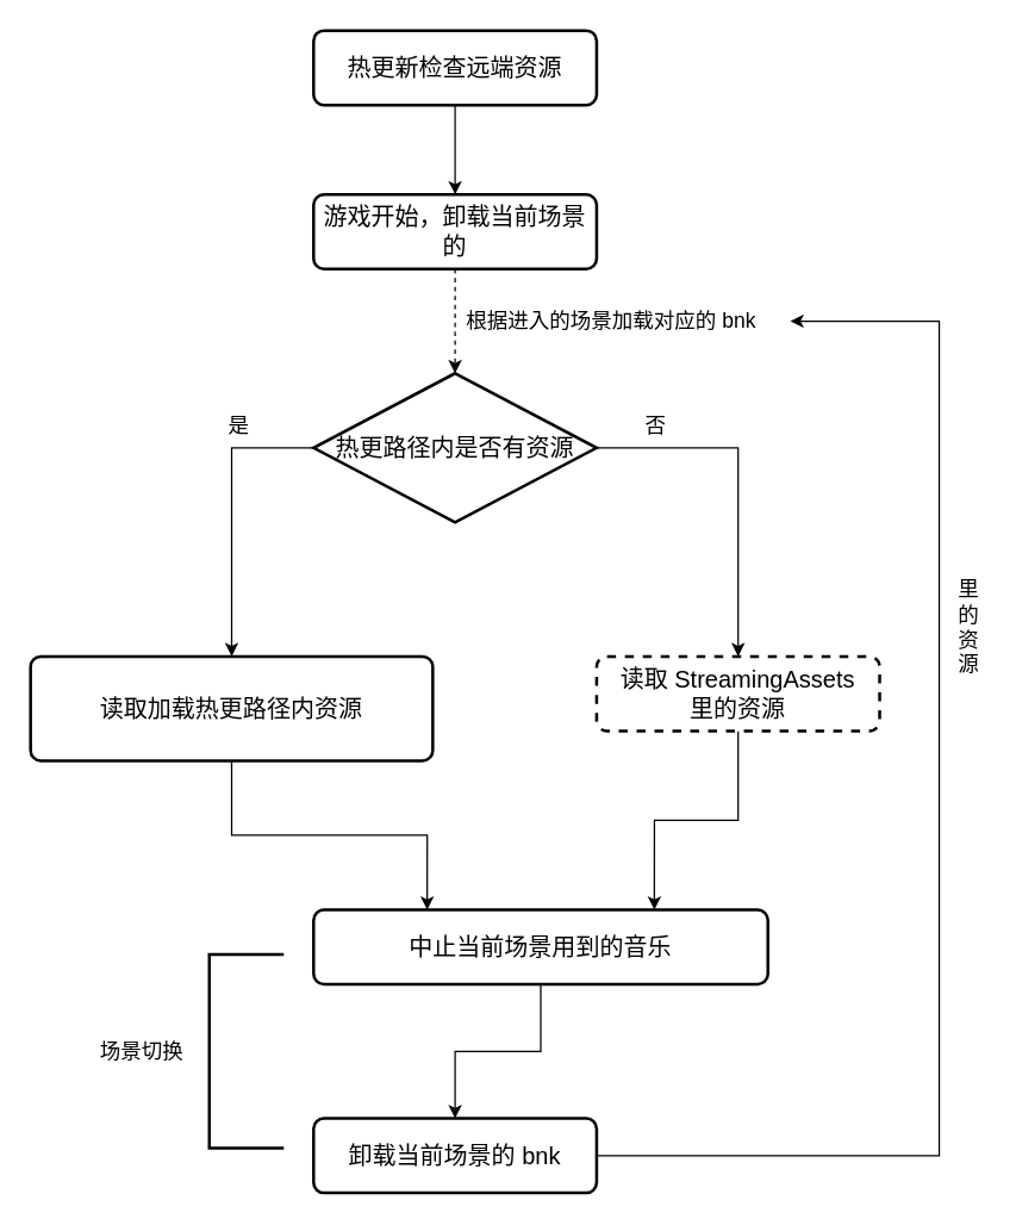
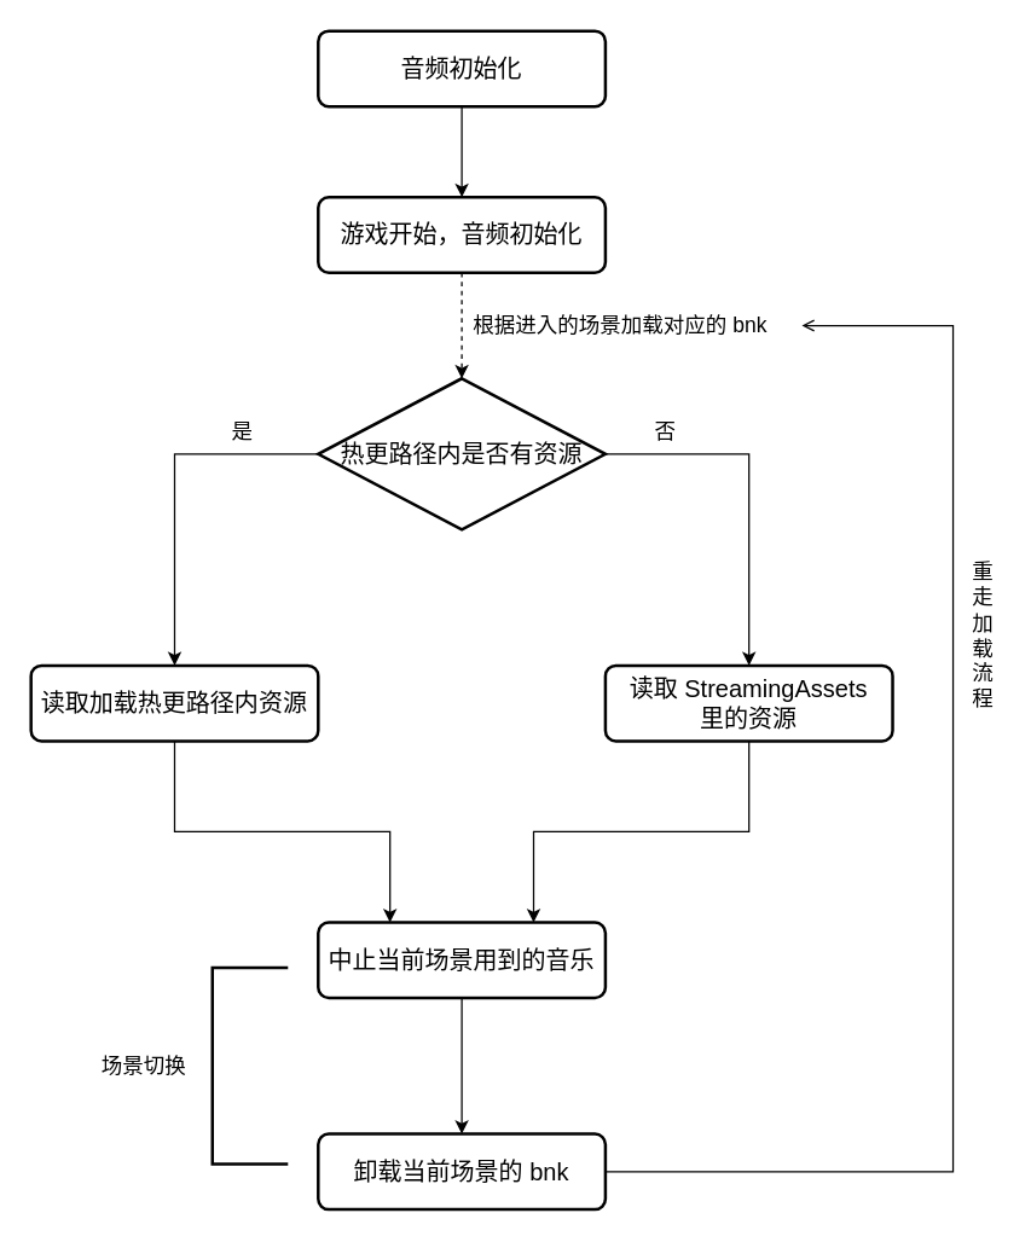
- <mxCell id="3" value="&lt;span style=&quot;font-size: 16px;&quot;&gt;热更新检查远端资源&lt;/span&gt;" style="rounded=1;whiteSpace=wrap;html=1;absoluteArcSize=1;arcSize=14;strokeWidth=2;" vertex="1" parent="1"><mxGeometry x="210" y="20" width="190" height="50" as="geometry" /></mxCell>
+ <mxCell id="3" value="&lt;span style=&quot;font-size: 16px;&quot;&gt;音频初始化&lt;/span&gt;" style="rounded=1;whiteSpace=wrap;html=1;absoluteArcSize=1;arcSize=14;strokeWidth=2;" vertex="1" parent="1"><mxGeometry x="210" y="20" width="190" height="50" as="geometry" /></mxCell>
- <mxCell id="5" value="&lt;span style=&quot;font-size: 16px;&quot;&gt;游戏开始，卸载当前场景的&lt;/span&gt;" style="rounded=1;whiteSpace=wrap;html=1;absoluteArcSize=1;arcSize=14;strokeWidth=2;" vertex="1" parent="1"><mxGeometry x="210" y="130" width="190" height="50" as="geometry" /></mxCell>
+ <mxCell id="5" value="&lt;span style=&quot;font-size: 16px;&quot;&gt;游戏开始，音频初始化&lt;/span&gt;" style="rounded=1;whiteSpace=wrap;html=1;absoluteArcSize=1;arcSize=14;strokeWidth=2;" vertex="1" parent="1"><mxGeometry x="210" y="130" width="190" height="50" as="geometry" /></mxCell>
- <mxCell id="16" style="edgeStyle=orthogonalEdgeStyle;rounded=0;orthogonalLoop=1;jettySize=auto;html=1;entryX=1;entryY=0.5;entryDx=0;entryDy=0;fontSize=14;exitX=1;exitY=0.5;exitDx=0;exitDy=0;" edge="1" parent="1" source="21" target="11"><mxGeometry relative="1" as="geometry"><mxPoint x="410" y="690" as="sourcePoint" /><Array as="points"><mxPoint x="630" y="775" /><mxPoint x="630" y="215" /></Array></mxGeometry></mxCell>
+ <mxCell id="16" style="edgeStyle=orthogonalEdgeStyle;rounded=0;orthogonalLoop=1;jettySize=auto;html=1;entryX=1;entryY=0.5;entryDx=0;entryDy=0;fontSize=14;exitX=1;exitY=0.5;exitDx=0;exitDy=0;endArrow=open;" edge="1" parent="1" source="21" target="11"><mxGeometry relative="1" as="geometry"><mxPoint x="410" y="690" as="sourcePoint" /><Array as="points"><mxPoint x="630" y="775" /><mxPoint x="630" y="215" /></Array></mxGeometry></mxCell>
- <mxCell id="19" value="里的资源" style="text;html=1;strokeColor=none;fillColor=none;align=center;verticalAlign=middle;whiteSpace=wrap;rounded=0;fontSize=14;" vertex="1" parent="1"><mxGeometry x="640" y="340" width="20" height="160" as="geometry" /></mxCell>
+ <mxCell id="19" value="重走加载流程" style="text;html=1;strokeColor=none;fillColor=none;align=center;verticalAlign=middle;whiteSpace=wrap;rounded=0;fontSize=14;" vertex="1" parent="1"><mxGeometry x="640" y="340" width="20" height="160" as="geometry" /></mxCell>
- <mxCell id="14" value="&lt;span style=&quot;font-size: 16px;&quot;&gt;读取 StreamingAssets &lt;br&gt;里的资源&lt;/span&gt;" style="rounded=1;whiteSpace=wrap;html=1;absoluteArcSize=1;arcSize=14;strokeWidth=2;dashed=1;" vertex="1" parent="1"><mxGeometry x="400" y="440" width="190" height="50" as="geometry" /></mxCell>
+ <mxCell id="14" value="&lt;span style=&quot;font-size: 16px;&quot;&gt;读取 StreamingAssets &lt;br&gt;里的资源&lt;/span&gt;" style="rounded=1;whiteSpace=wrap;html=1;absoluteArcSize=1;arcSize=14;strokeWidth=2;" vertex="1" parent="1"><mxGeometry x="400" y="440" width="190" height="50" as="geometry" /></mxCell>
- <mxCell id="7" value="&lt;span style=&quot;font-size: 16px;&quot;&gt;读取加载热更路径内资源&lt;/span&gt;" style="rounded=1;whiteSpace=wrap;html=1;absoluteArcSize=1;arcSize=14;strokeWidth=2;" vertex="1" parent="1"><mxGeometry x="20" y="440" width="270" height="70" as="geometry" /></mxCell>
+ <mxCell id="7" value="&lt;span style=&quot;font-size: 16px;&quot;&gt;读取加载热更路径内资源&lt;/span&gt;" style="rounded=1;whiteSpace=wrap;html=1;absoluteArcSize=1;arcSize=14;strokeWidth=2;" vertex="1" parent="1"><mxGeometry x="20" y="440" width="190" height="50" as="geometry" /></mxCell>
- <mxCell id="18" value="&lt;span style=&quot;font-size: 16px;&quot;&gt;中止当前场景用到的音乐&lt;/span&gt;" style="rounded=1;whiteSpace=wrap;html=1;absoluteArcSize=1;arcSize=14;strokeWidth=2;" vertex="1" parent="1"><mxGeometry x="210" y="610" width="305" height="50" as="geometry" /></mxCell>
+ <mxCell id="18" value="&lt;span style=&quot;font-size: 16px;&quot;&gt;中止当前场景用到的音乐&lt;/span&gt;" style="rounded=1;whiteSpace=wrap;html=1;absoluteArcSize=1;arcSize=14;strokeWidth=2;" vertex="1" parent="1"><mxGeometry x="210" y="610" width="190" height="50" as="geometry" /></mxCell>
